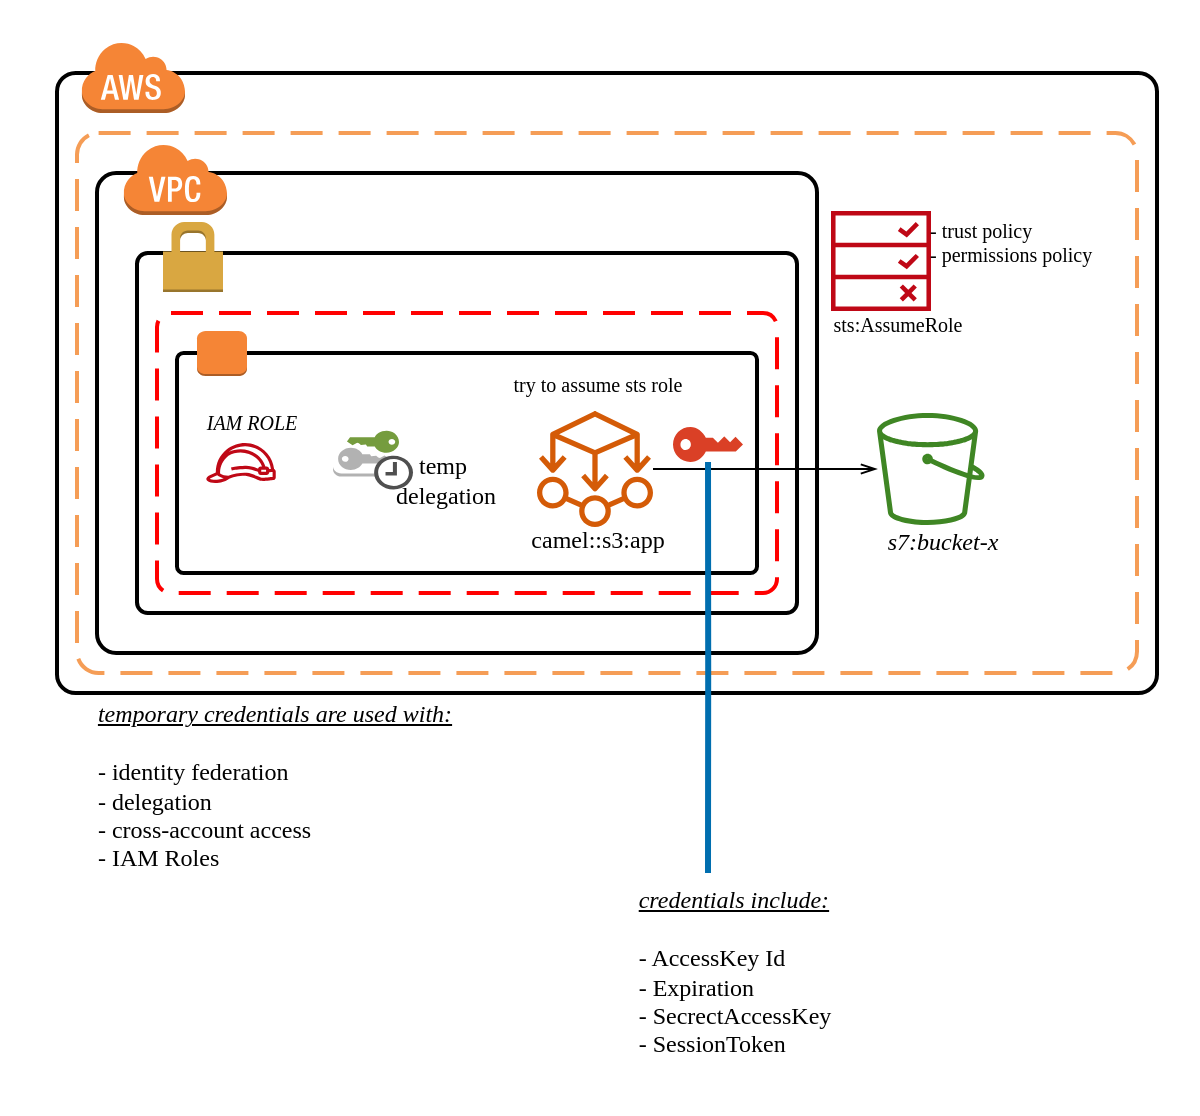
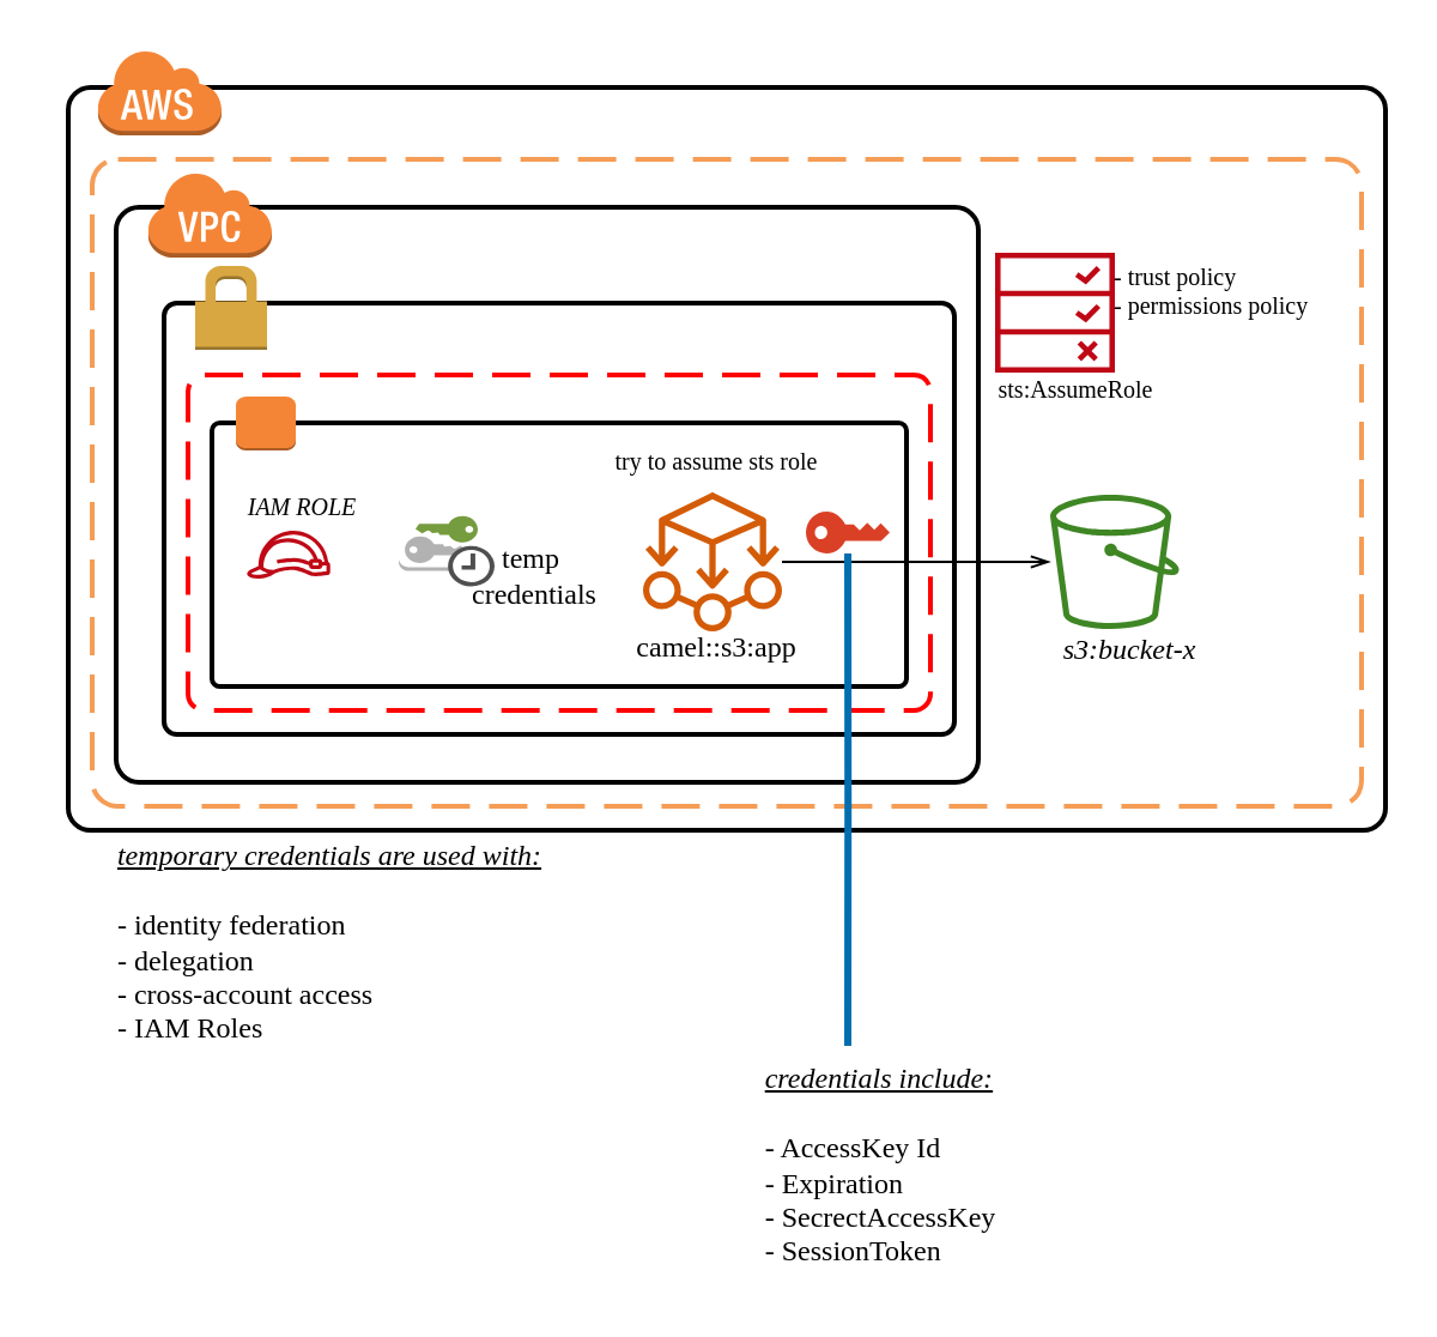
- <mxCell id="22" value="temp&amp;nbsp;&lt;br&gt;delegation" style="text;html=1;strokeColor=none;fillColor=none;align=center;verticalAlign=middle;whiteSpace=wrap;rounded=0;fontFamily=Comic Sans MS;" parent="1" vertex="1"><mxGeometry x="193" y="225" width="60" height="30" as="geometry" /></mxCell>
+ <mxCell id="22" value="temp&amp;nbsp;&lt;br&gt;credentials" style="text;html=1;strokeColor=none;fillColor=none;align=center;verticalAlign=middle;whiteSpace=wrap;rounded=0;fontFamily=Comic Sans MS;" parent="1" vertex="1"><mxGeometry x="193" y="225" width="60" height="30" as="geometry" /></mxCell>
- <mxCell id="16" value="s7:bucket-x" style="text;html=1;strokeColor=none;fillColor=none;align=center;verticalAlign=middle;whiteSpace=wrap;rounded=0;fontFamily=Comic Sans MS;fontStyle=2" parent="1" vertex="1"><mxGeometry x="434.92" y="256" width="73.08" height="30" as="geometry" /></mxCell>
+ <mxCell id="16" value="s3:bucket-x" style="text;html=1;strokeColor=none;fillColor=none;align=center;verticalAlign=middle;whiteSpace=wrap;rounded=0;fontFamily=Comic Sans MS;fontStyle=2" parent="1" vertex="1"><mxGeometry x="434.92" y="256" width="73.08" height="30" as="geometry" /></mxCell>
